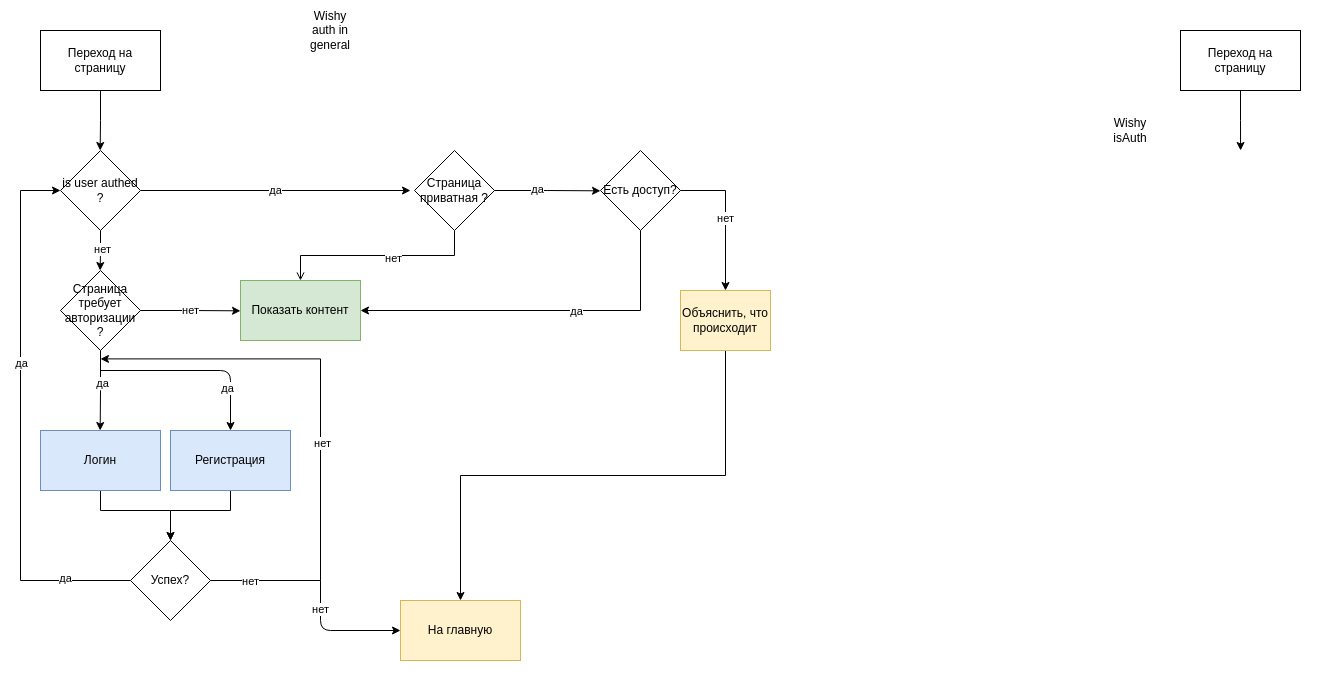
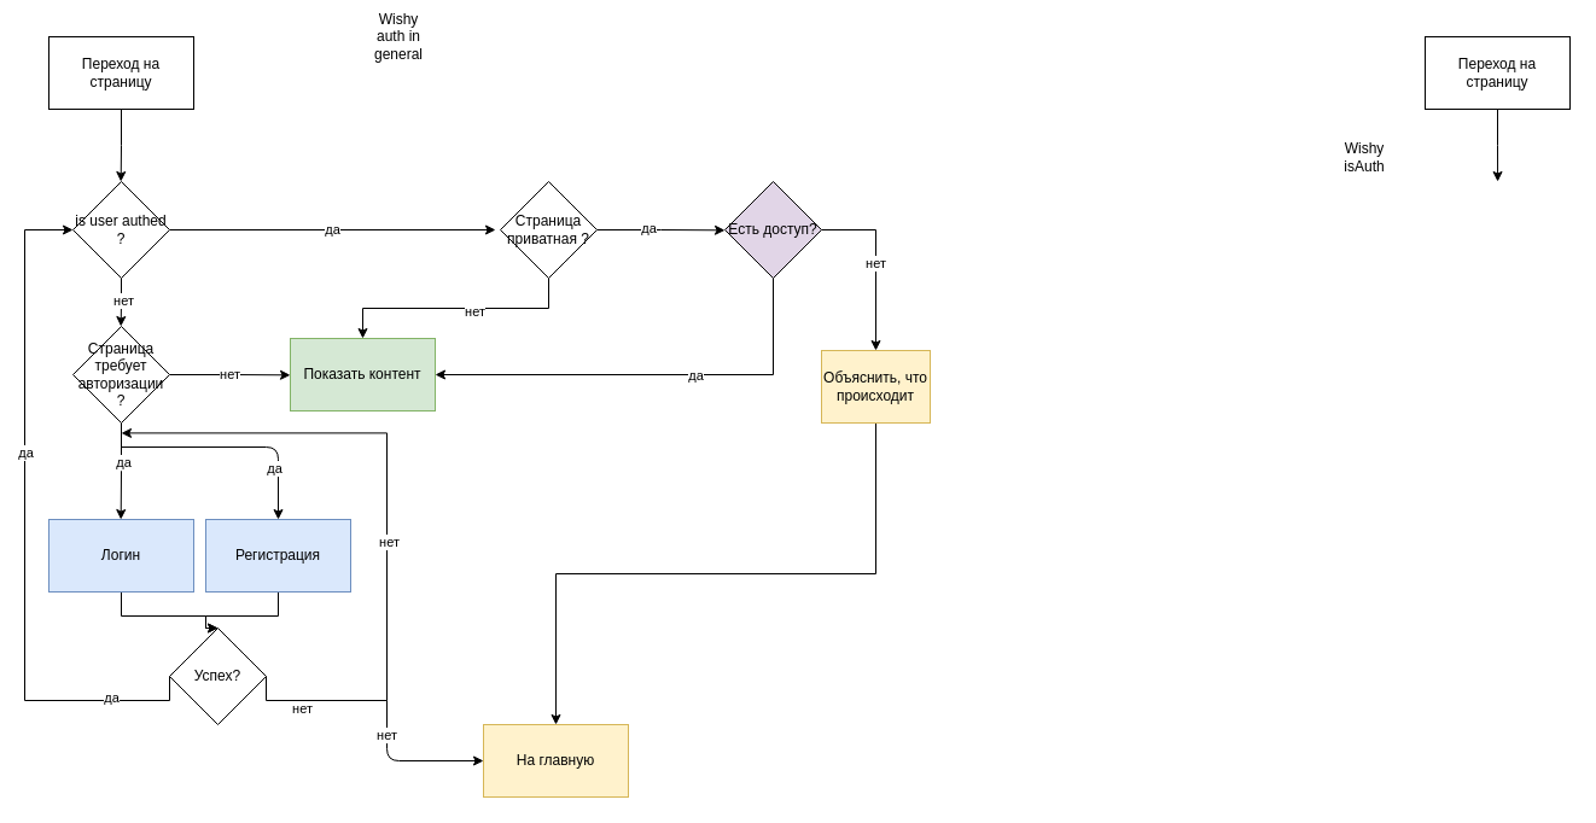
- <mxCell id="37" value="Есть доступ?" style="rhombus;whiteSpace=wrap;html=1;" vertex="1" parent="1"><mxGeometry x="600" y="150" width="80" height="80" as="geometry" /></mxCell>
+ <mxCell id="37" value="Есть доступ?" style="rhombus;whiteSpace=wrap;html=1;fillColor=#e1d5e7;" vertex="1" parent="1"><mxGeometry x="600" y="150" width="80" height="80" as="geometry" /></mxCell>
- <mxCell id="31" style="edgeStyle=orthogonalEdgeStyle;rounded=0;orthogonalLoop=1;jettySize=auto;html=1;exitX=0.5;exitY=1;exitDx=0;exitDy=0;endArrow=open;" edge="1" parent="1" source="33" target="12"><mxGeometry relative="1" as="geometry" /></mxCell>
+ <mxCell id="31" style="edgeStyle=orthogonalEdgeStyle;rounded=0;orthogonalLoop=1;jettySize=auto;html=1;exitX=0.5;exitY=1;exitDx=0;exitDy=0;" edge="1" parent="1" source="33" target="12"><mxGeometry relative="1" as="geometry" /></mxCell>
- <mxCell id="25" value="Успех?" style="rhombus;whiteSpace=wrap;html=1;" vertex="1" parent="1"><mxGeometry x="130" y="540" width="80" height="80" as="geometry" /></mxCell>
+ <mxCell id="25" value="Успех?" style="rhombus;whiteSpace=wrap;html=1;" vertex="1" parent="1"><mxGeometry x="140" y="520" width="80" height="80" as="geometry" /></mxCell>
